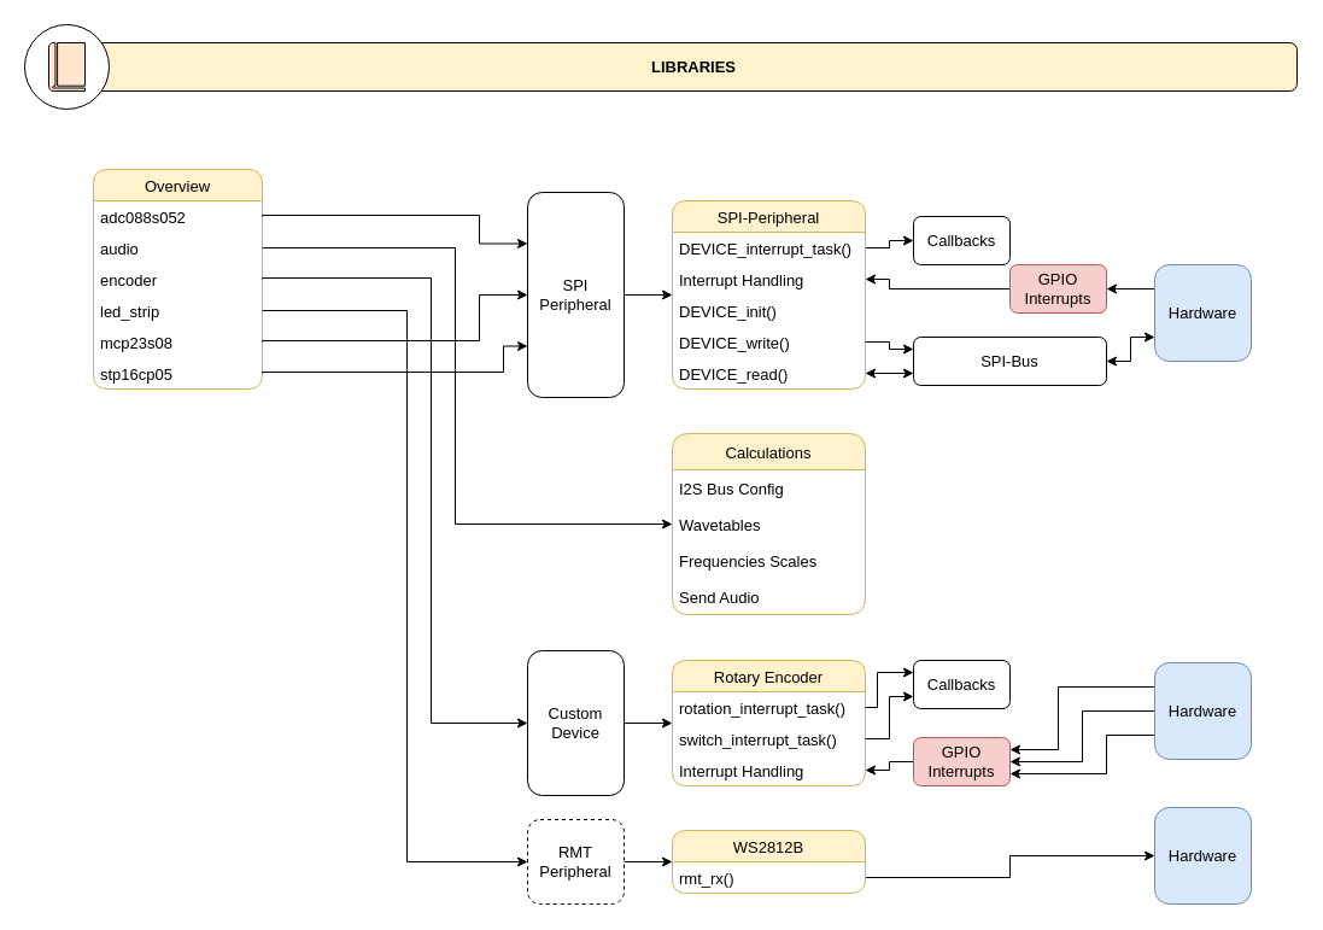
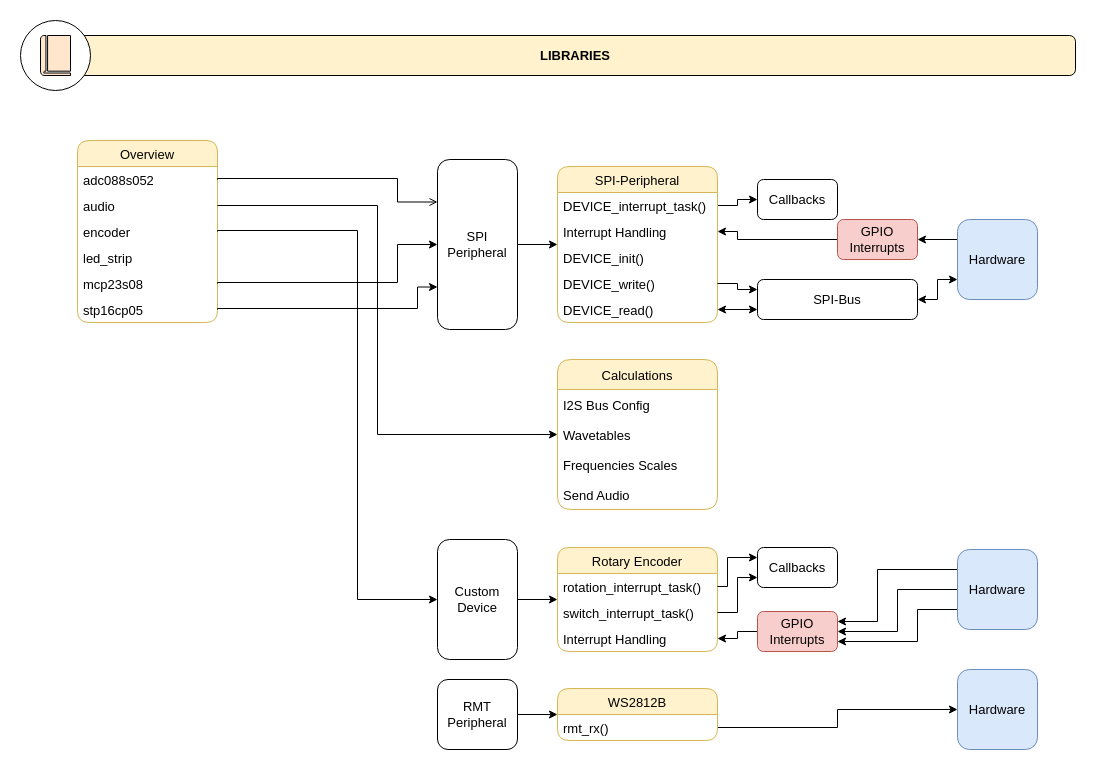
- <mxCell id="59" style="edgeStyle=orthogonalEdgeStyle;rounded=0;orthogonalLoop=1;jettySize=auto;html=1;exitX=1;exitY=0.5;exitDx=0;exitDy=0;entryX=0;entryY=0.25;entryDx=0;entryDy=0;fontSize=13;startArrow=none;startFill=0;" parent="1" source="13" target="20" edge="1"><mxGeometry relative="1" as="geometry"><Array as="points"><mxPoint x="217" y="178" /><mxPoint x="397" y="178" /><mxPoint x="397" y="202" /></Array></mxGeometry></mxCell>
+ <mxCell id="59" style="edgeStyle=orthogonalEdgeStyle;rounded=0;orthogonalLoop=1;jettySize=auto;html=1;exitX=1;exitY=0.5;exitDx=0;exitDy=0;entryX=0;entryY=0.25;entryDx=0;entryDy=0;fontSize=13;startArrow=none;startFill=0;endArrow=open;" parent="1" source="13" target="20" edge="1"><mxGeometry relative="1" as="geometry"><Array as="points"><mxPoint x="217" y="178" /><mxPoint x="397" y="178" /><mxPoint x="397" y="202" /></Array></mxGeometry></mxCell>
- <mxCell id="61" style="edgeStyle=orthogonalEdgeStyle;rounded=0;orthogonalLoop=1;jettySize=auto;html=1;exitX=1;exitY=0.5;exitDx=0;exitDy=0;entryX=0;entryY=0.5;entryDx=0;entryDy=0;fontSize=13;startArrow=none;startFill=0;" parent="1" source="16" target="29" edge="1"><mxGeometry relative="1" as="geometry"><Array as="points"><mxPoint x="337" y="257" /><mxPoint x="337" y="714" /></Array></mxGeometry></mxCell>
- <mxCell id="29" value="&lt;font style=&quot;font-size: 13px;&quot;&gt;RMT&lt;br style=&quot;font-size: 13px;&quot;&gt;Peripheral&lt;br style=&quot;font-size: 13px;&quot;&gt;&lt;/font&gt;" style="rounded=1;whiteSpace=wrap;html=1;fontSize=13;dashed=1;" parent="1" vertex="1"><mxGeometry x="437" y="679" width="80" height="70" as="geometry" /></mxCell>
+ <mxCell id="29" value="&lt;font style=&quot;font-size: 13px;&quot;&gt;RMT&lt;br style=&quot;font-size: 13px;&quot;&gt;Peripheral&lt;br style=&quot;font-size: 13px;&quot;&gt;&lt;/font&gt;" style="rounded=1;whiteSpace=wrap;html=1;fontSize=13;" parent="1" vertex="1"><mxGeometry x="437" y="679" width="80" height="70" as="geometry" /></mxCell>
